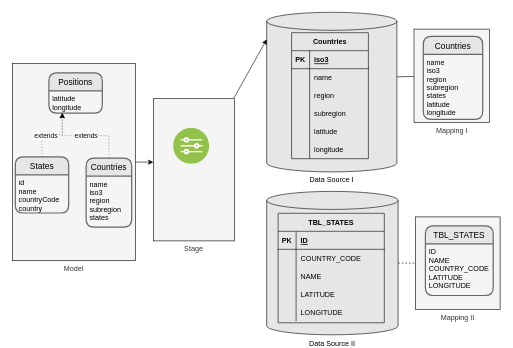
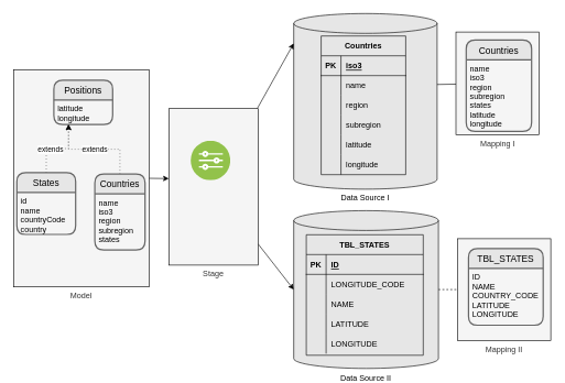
+ <mxCell id="46" style="edgeStyle=none;html=1;entryX=0;entryY=0.5;entryDx=0;entryDy=0;entryPerimeter=0;strokeColor=#000000;" parent="1" source="47" target="28" edge="1"><mxGeometry relative="1" as="geometry" /></mxCell>
- <mxCell id="35" value="COUNTRY_CODE" style="shape=partialRectangle;connectable=0;fillColor=none;top=0;left=0;bottom=0;right=0;align=left;spacingLeft=6;overflow=hidden;fontColor=#000000;" parent="33" vertex="1"><mxGeometry x="30" width="147" height="30" as="geometry"><mxRectangle width="147" height="30" as="alternateBounds" /></mxGeometry></mxCell>
+ <mxCell id="35" value="LONGITUDE_CODE" style="shape=partialRectangle;connectable=0;fillColor=none;top=0;left=0;bottom=0;right=0;align=left;spacingLeft=6;overflow=hidden;fontColor=#000000;" parent="33" vertex="1"><mxGeometry x="30" width="147" height="30" as="geometry"><mxRectangle width="147" height="30" as="alternateBounds" /></mxGeometry></mxCell>
